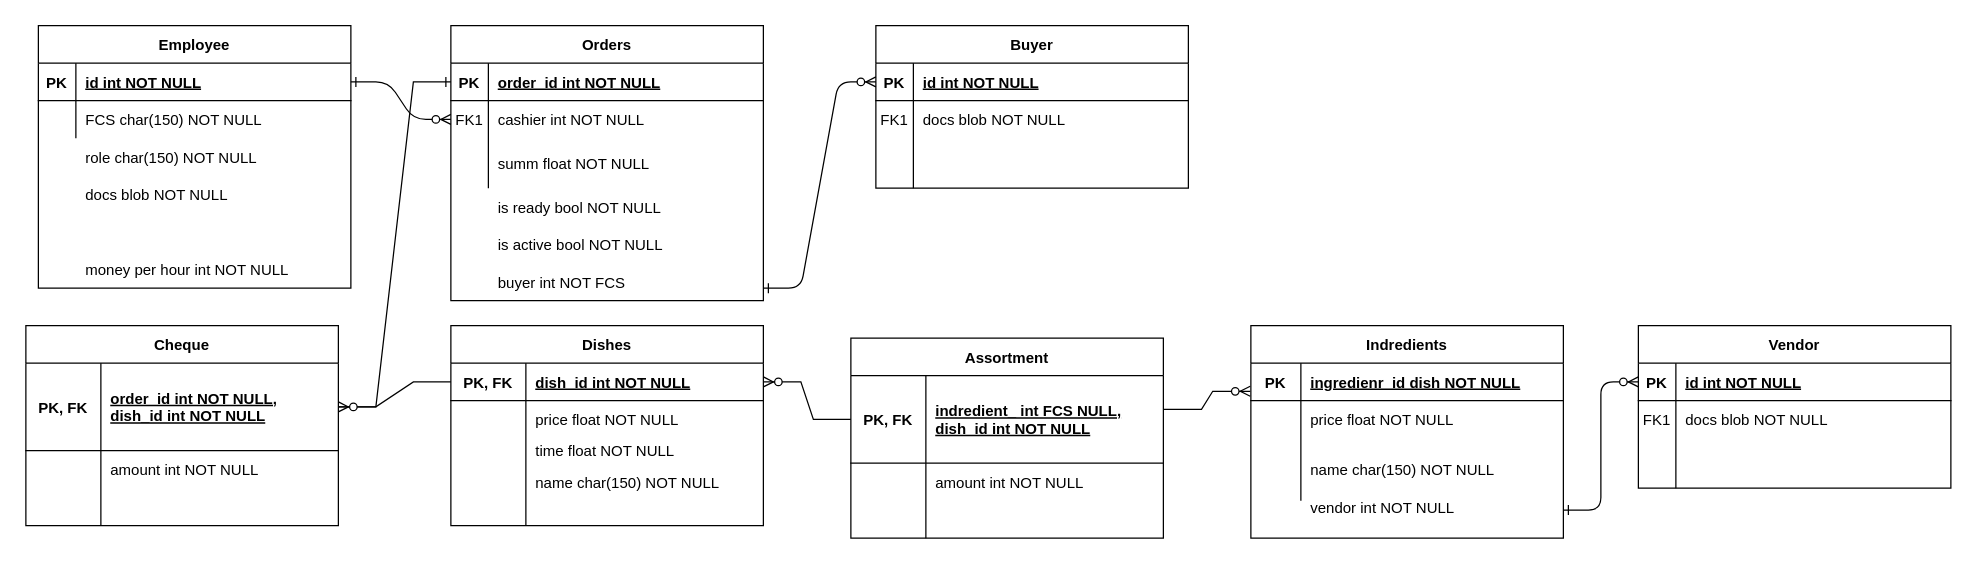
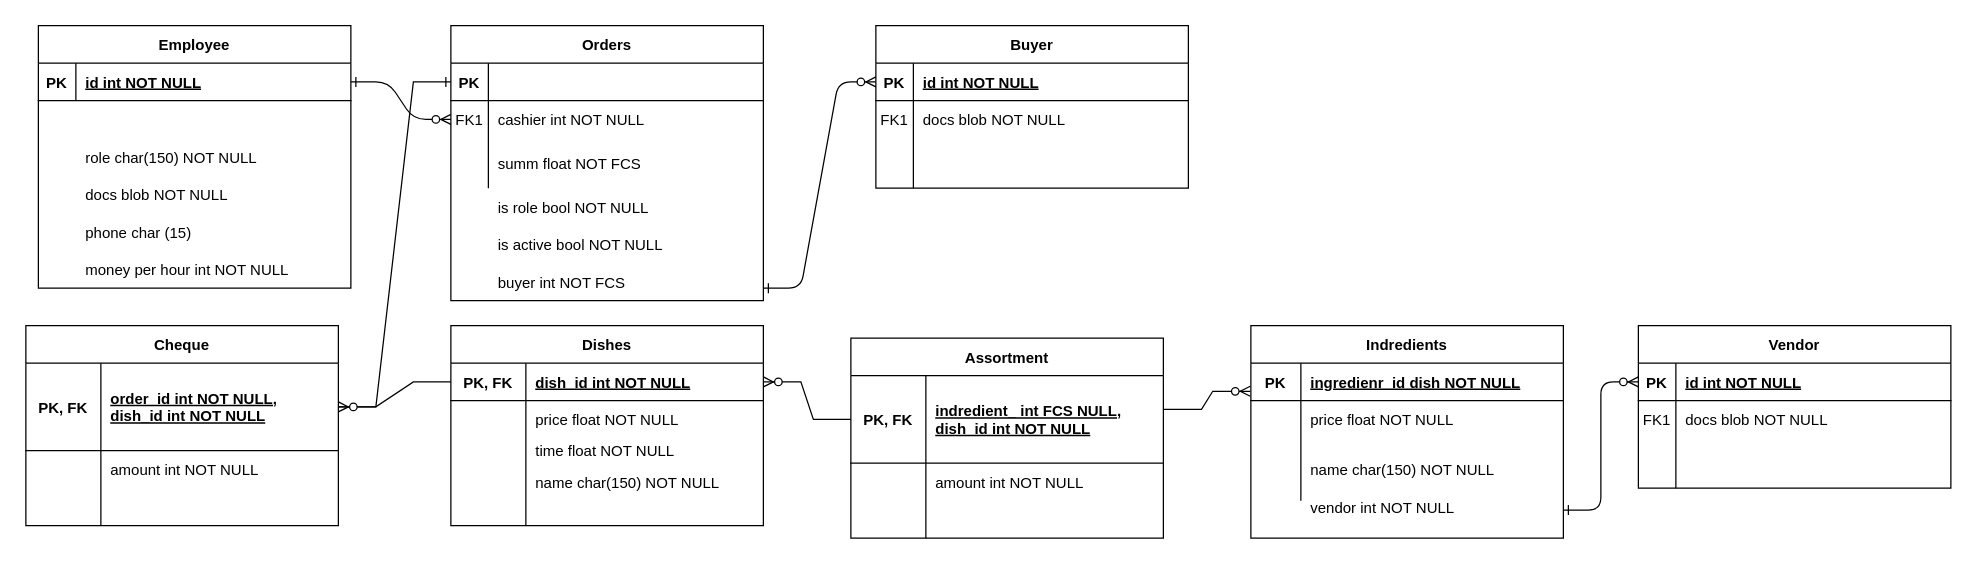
- <mxCell id="6" value="order_id int NOT NULL " style="shape=partialRectangle;overflow=hidden;connectable=0;fillColor=none;top=0;left=0;bottom=0;right=0;align=left;spacingLeft=6;fontStyle=5;" parent="4" vertex="1"><mxGeometry x="30" width="220" height="30" as="geometry"><mxRectangle width="220" height="30" as="alternateBounds" /></mxGeometry></mxCell>
- <mxCell id="29" value="FCS char(150) NOT NULL" style="shape=partialRectangle;overflow=hidden;connectable=0;fillColor=none;top=0;left=0;bottom=0;right=0;align=left;spacingLeft=6;" parent="27" vertex="1"><mxGeometry x="30" width="220" height="30" as="geometry"><mxRectangle width="220" height="30" as="alternateBounds" /></mxGeometry></mxCell>
- <mxCell id="12" value="summ float NOT NULL" style="shape=partialRectangle;overflow=hidden;connectable=0;fillColor=none;top=0;left=0;bottom=0;right=0;align=left;spacingLeft=6;" parent="10" vertex="1"><mxGeometry x="30" width="220" height="40" as="geometry"><mxRectangle width="220" height="40" as="alternateBounds" /></mxGeometry></mxCell>
+ <mxCell id="12" value="summ float NOT FCS" style="shape=partialRectangle;overflow=hidden;connectable=0;fillColor=none;top=0;left=0;bottom=0;right=0;align=left;spacingLeft=6;" parent="10" vertex="1"><mxGeometry x="30" width="220" height="40" as="geometry"><mxRectangle width="220" height="40" as="alternateBounds" /></mxGeometry></mxCell>
- <mxCell id="33" value="is ready bool NOT NULL" style="shape=partialRectangle;overflow=hidden;connectable=0;fillColor=none;top=0;left=0;bottom=0;right=0;align=left;spacingLeft=6;" parent="1" vertex="1"><mxGeometry x="390" y="150" width="220" height="30" as="geometry"><mxRectangle width="220" height="30" as="alternateBounds" /></mxGeometry></mxCell>
+ <mxCell id="33" value="is role bool NOT NULL" style="shape=partialRectangle;overflow=hidden;connectable=0;fillColor=none;top=0;left=0;bottom=0;right=0;align=left;spacingLeft=6;" parent="1" vertex="1"><mxGeometry x="390" y="150" width="220" height="30" as="geometry"><mxRectangle width="220" height="30" as="alternateBounds" /></mxGeometry></mxCell>
+ <mxCell id="32" value="phone char (15) " style="shape=partialRectangle;overflow=hidden;connectable=0;fillColor=none;top=0;left=0;bottom=0;right=0;align=left;spacingLeft=6;" parent="1" vertex="1"><mxGeometry x="60" y="170" width="220" height="30" as="geometry"><mxRectangle width="220" height="30" as="alternateBounds" /></mxGeometry></mxCell>
